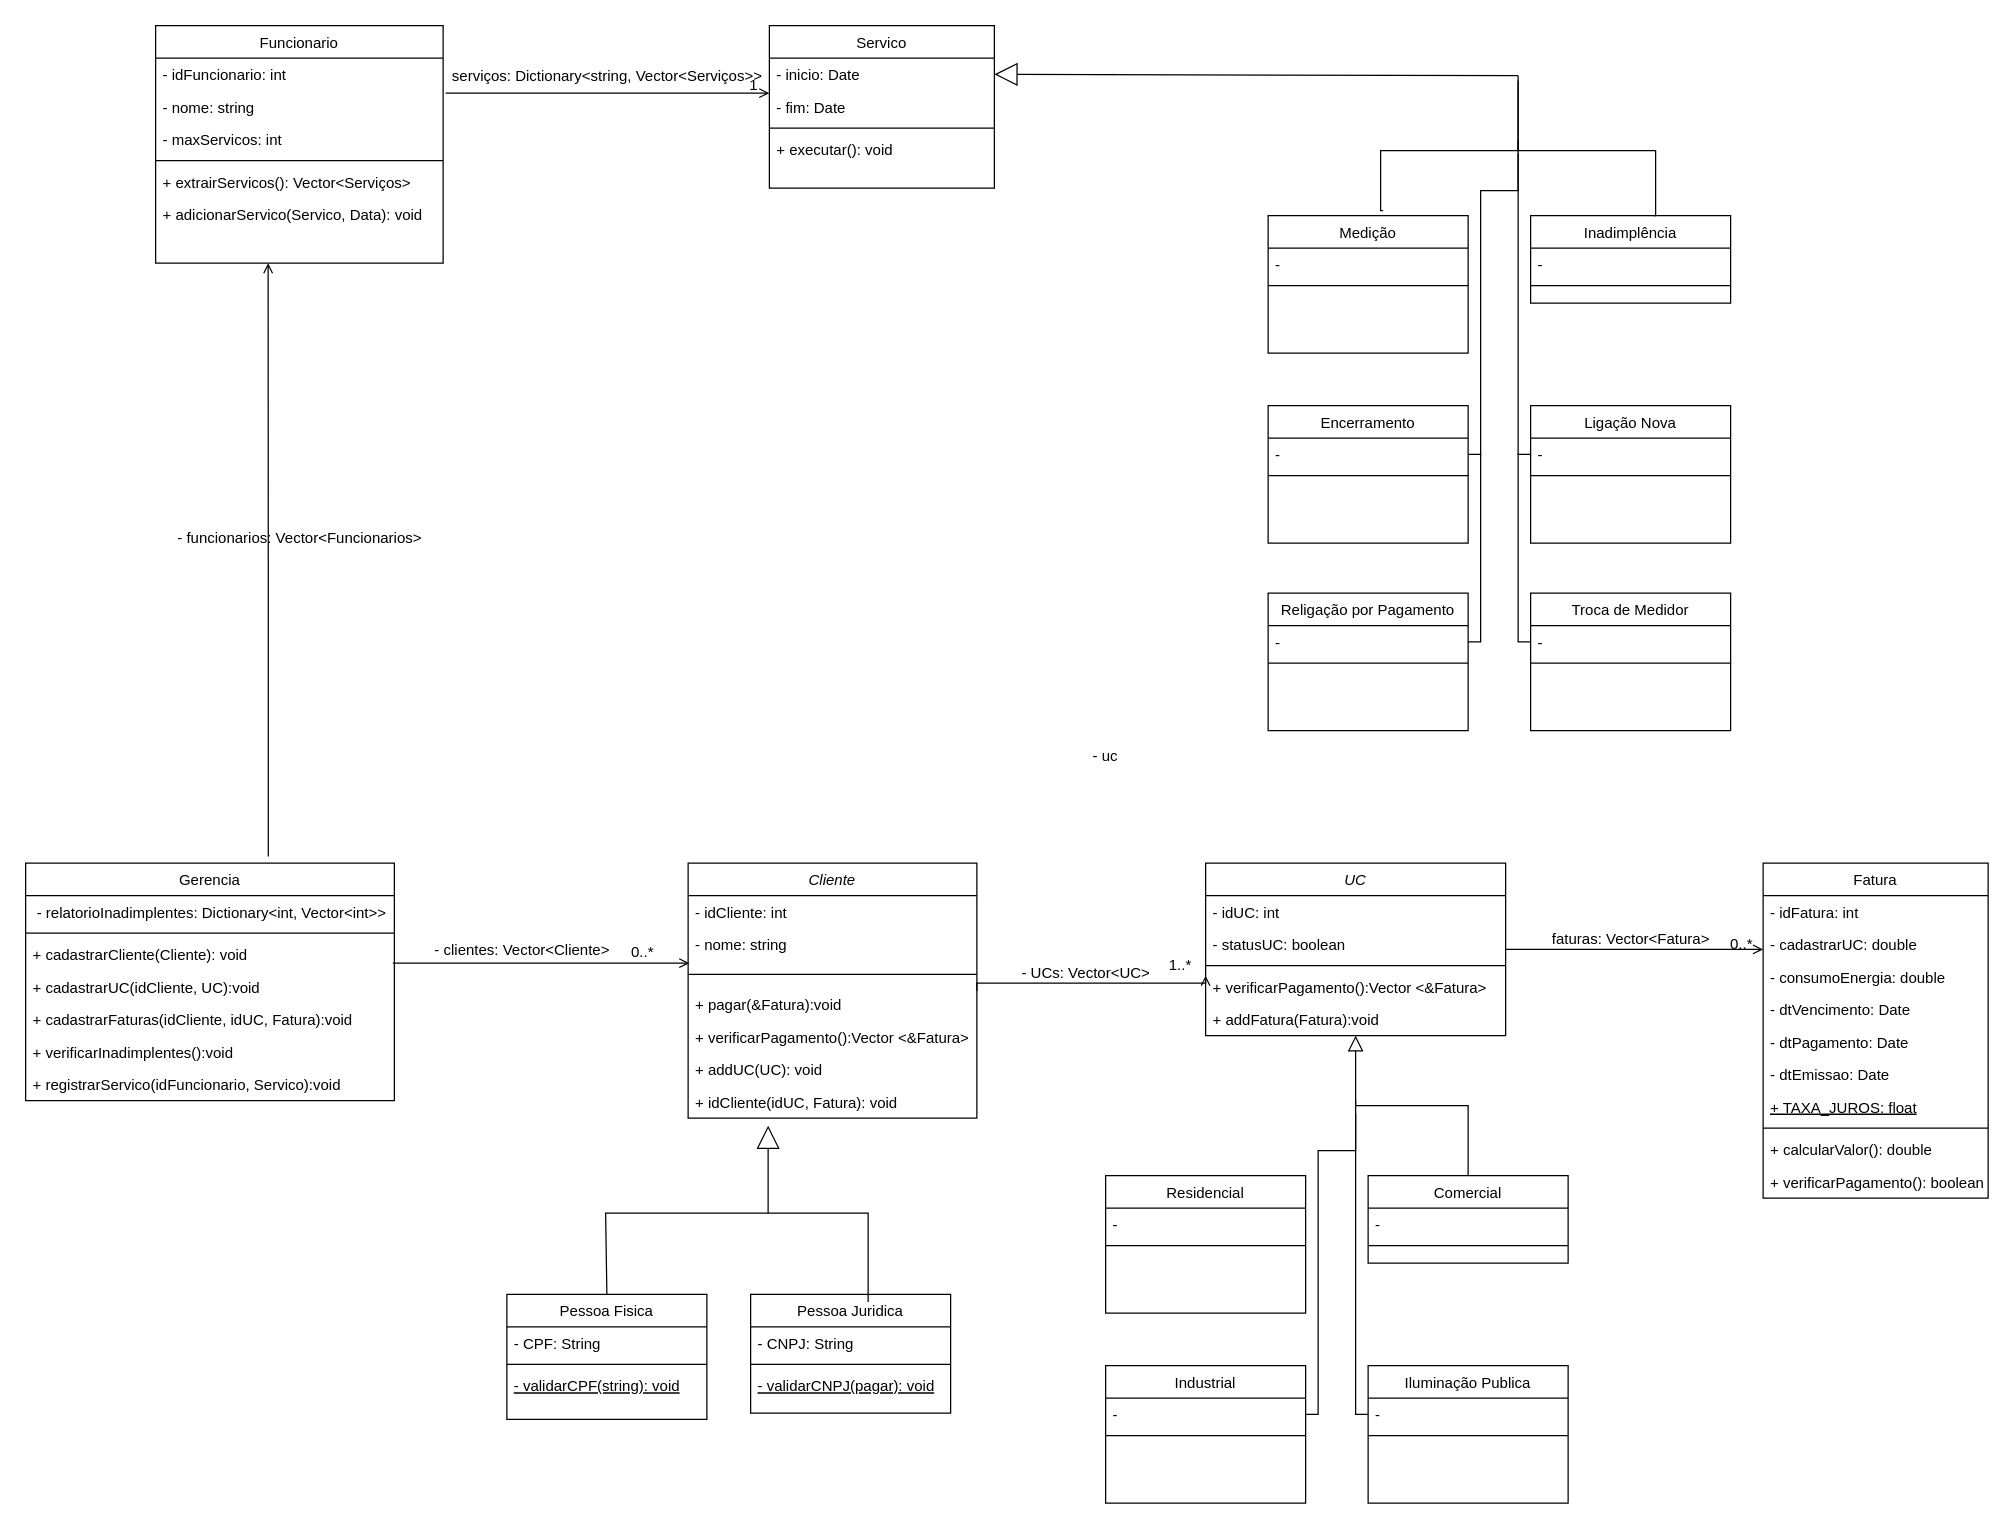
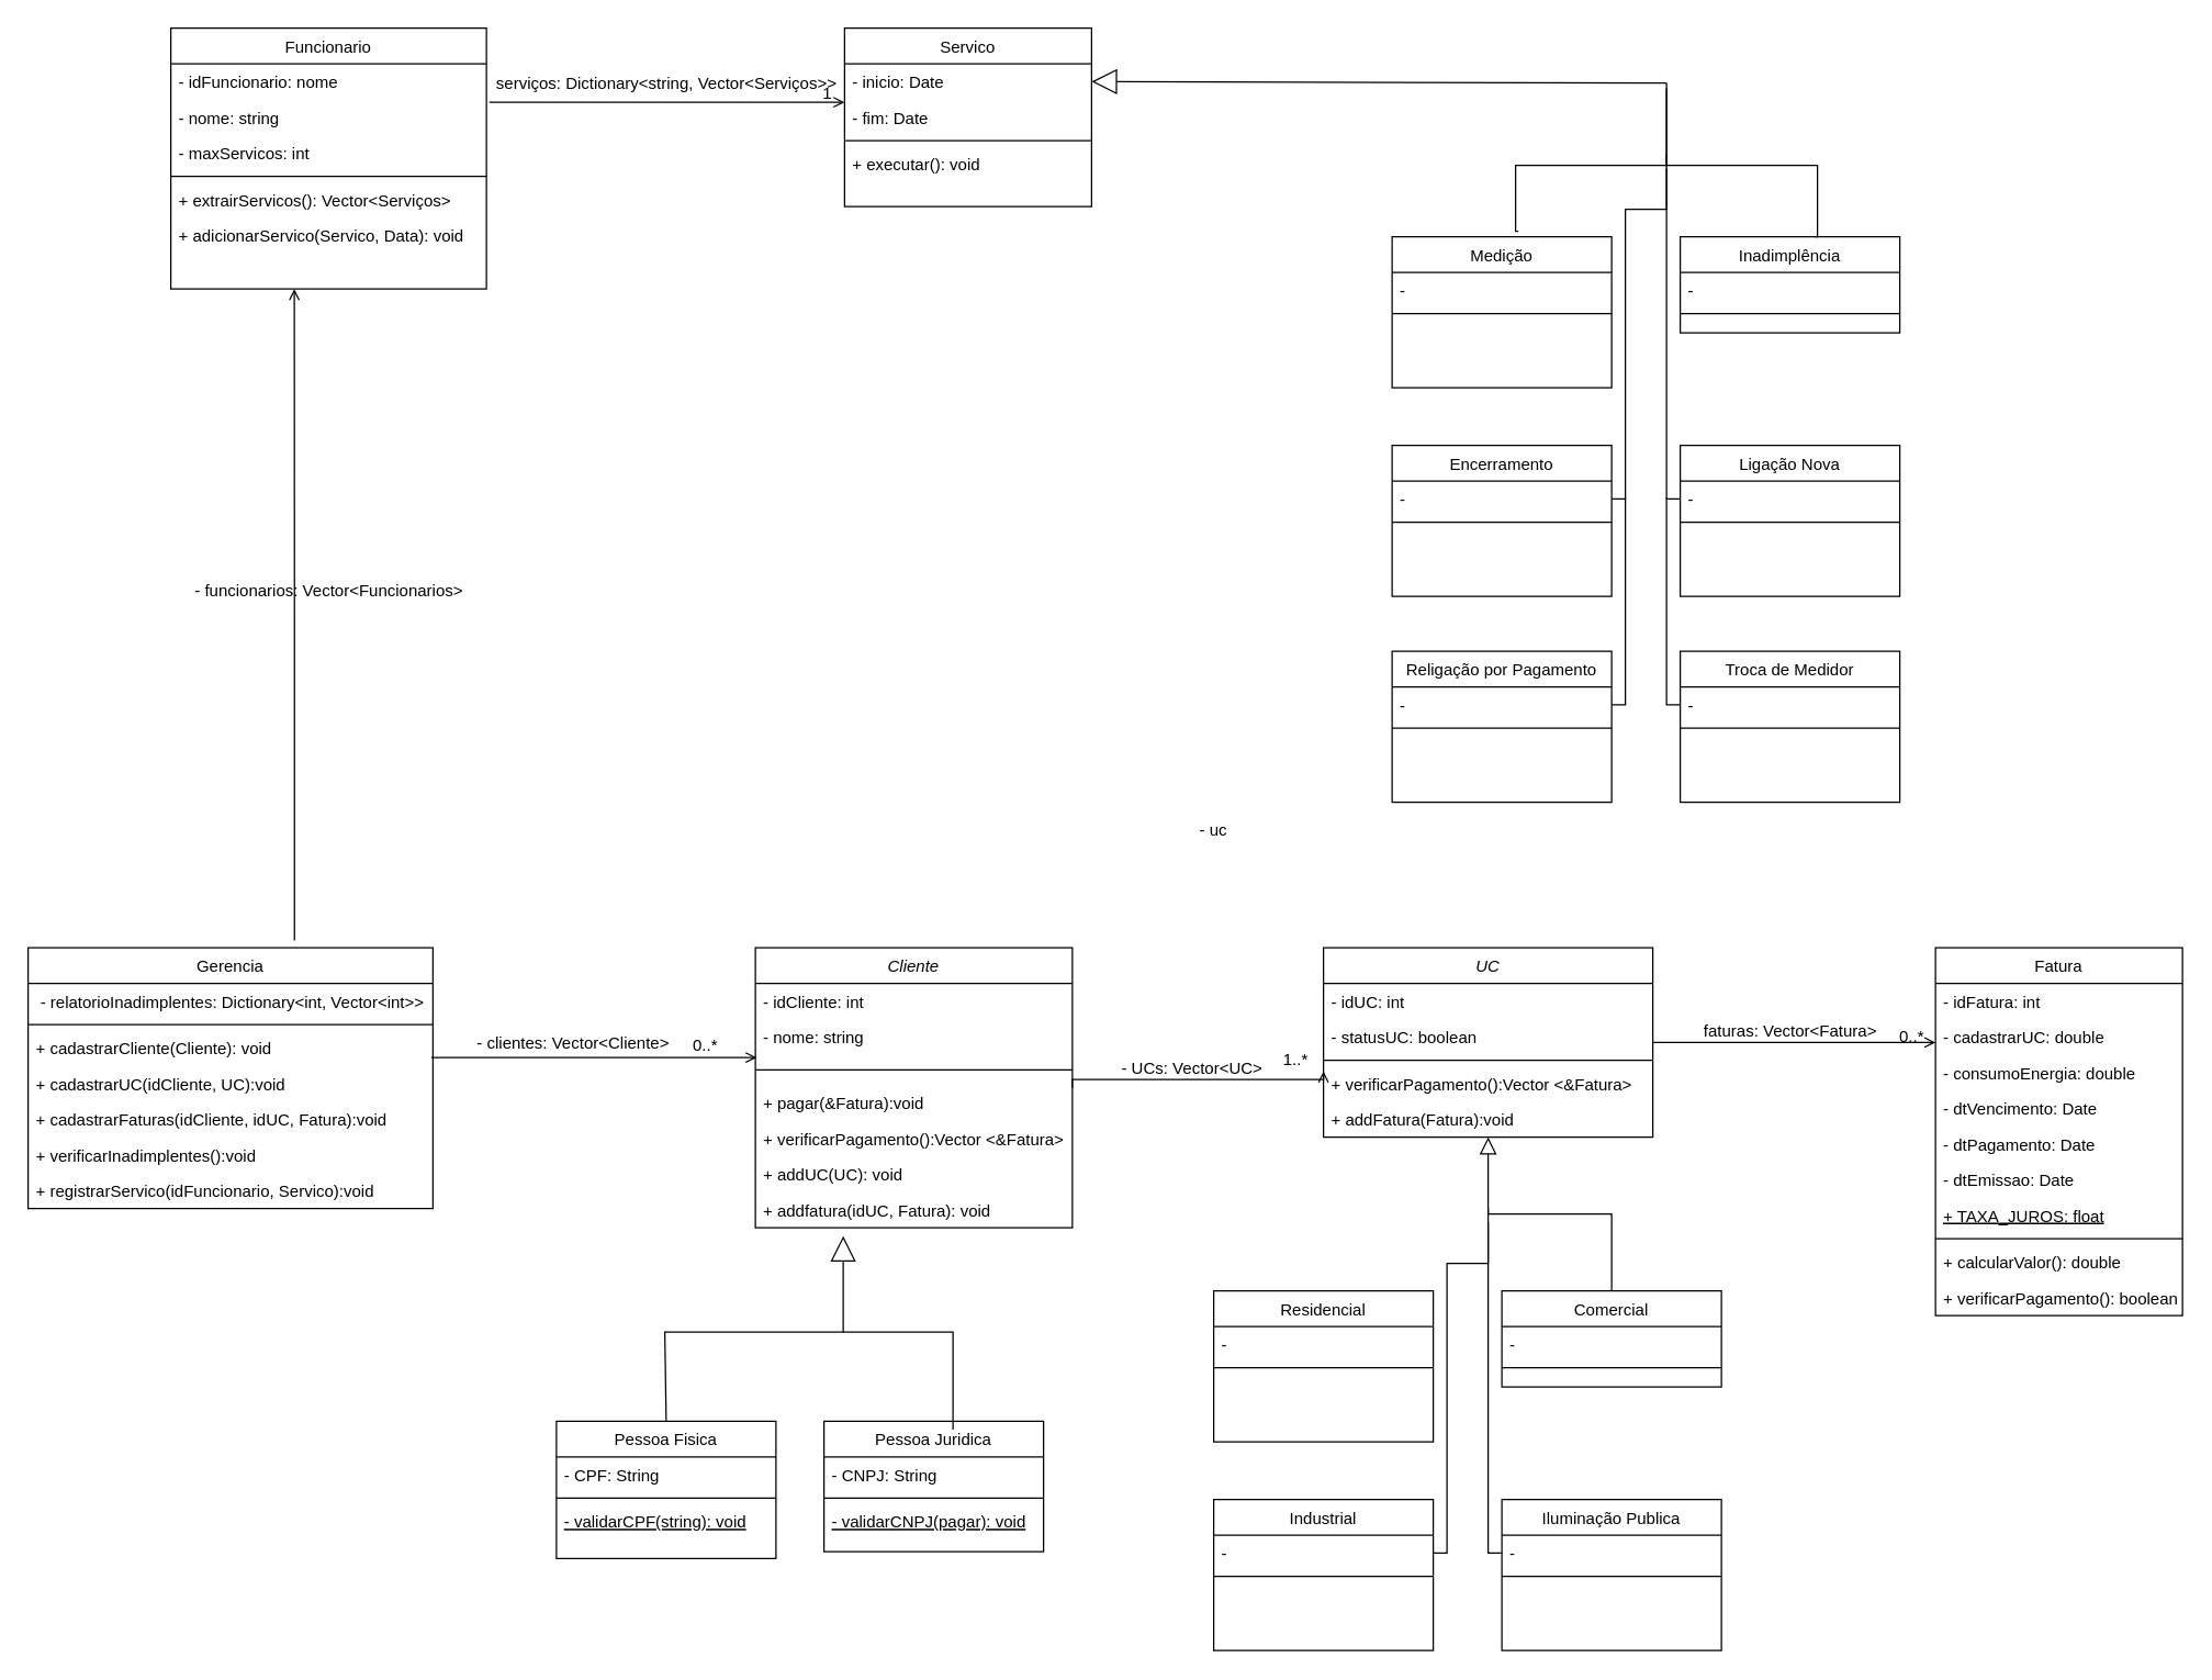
- <mxCell id="70" value="- idFuncionario: int" style="text;align=left;verticalAlign=top;spacingLeft=4;spacingRight=4;overflow=hidden;rotatable=0;points=[[0,0.5],[1,0.5]];portConstraint=eastwest;rounded=0;shadow=0;html=0;" parent="69" vertex="1"><mxGeometry y="26" width="230" height="26" as="geometry" /></mxCell>
+ <mxCell id="70" value="- idFuncionario: nome" style="text;align=left;verticalAlign=top;spacingLeft=4;spacingRight=4;overflow=hidden;rotatable=0;points=[[0,0.5],[1,0.5]];portConstraint=eastwest;rounded=0;shadow=0;html=0;" parent="69" vertex="1"><mxGeometry y="26" width="230" height="26" as="geometry" /></mxCell>
- <mxCell id="36" value="+ idCliente(idUC, Fatura): void&#10;" style="text;align=left;verticalAlign=top;spacingLeft=4;spacingRight=4;overflow=hidden;rotatable=0;points=[[0,0.5],[1,0.5]];portConstraint=eastwest;rounded=0;shadow=0;html=0;" vertex="1" parent="29"><mxGeometry y="178" width="231" height="26" as="geometry" /></mxCell>
+ <mxCell id="36" value="+ addfatura(idUC, Fatura): void&#10;" style="text;align=left;verticalAlign=top;spacingLeft=4;spacingRight=4;overflow=hidden;rotatable=0;points=[[0,0.5],[1,0.5]];portConstraint=eastwest;rounded=0;shadow=0;html=0;" vertex="1" parent="29"><mxGeometry y="178" width="231" height="26" as="geometry" /></mxCell>
